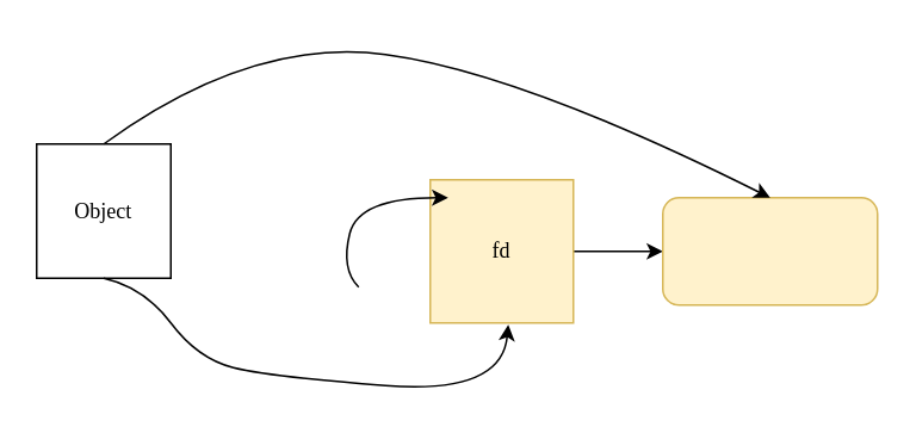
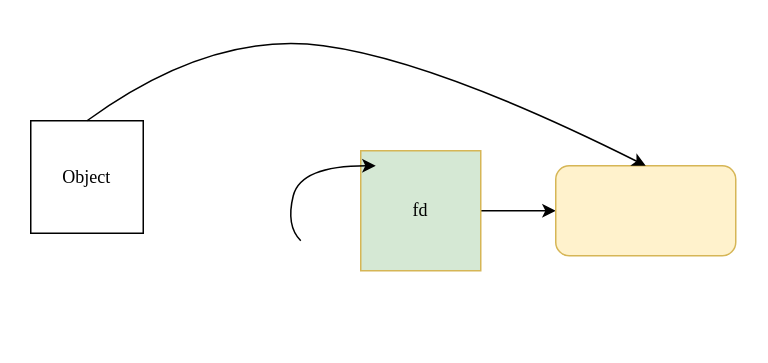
- <mxCell id="3" value="&lt;font&gt;fd&lt;/font&gt;" style="whiteSpace=wrap;html=1;aspect=fixed;fillColor=#fff2cc;strokeColor=#d6b656;fontFamily=Lucida Console;" parent="1" vertex="1"><mxGeometry x="240" y="100" width="80" height="80" as="geometry" /></mxCell>
+ <mxCell id="3" value="&lt;font&gt;fd&lt;/font&gt;" style="whiteSpace=wrap;html=1;aspect=fixed;fillColor=#d5e8d4;strokeColor=#d6b656;fontFamily=Lucida Console;" parent="1" vertex="1"><mxGeometry x="240" y="100" width="80" height="80" as="geometry" /></mxCell>
- <mxCell id="6" value="" style="curved=1;endArrow=classic;html=1;rounded=0;exitX=0.5;exitY=1;exitDx=0;exitDy=0;entryX=0.545;entryY=1.012;entryDx=0;entryDy=0;entryPerimeter=0;" parent="1" source="5" target="3" edge="1"><mxGeometry width="50" height="50" relative="1" as="geometry"><mxPoint x="200" y="160" as="sourcePoint" /><mxPoint x="250" y="110" as="targetPoint" /><Array as="points"><mxPoint x="80" y="160" /><mxPoint x="110" y="200" /><mxPoint x="150" y="210" /><mxPoint x="280" y="220" /></Array></mxGeometry></mxCell>
